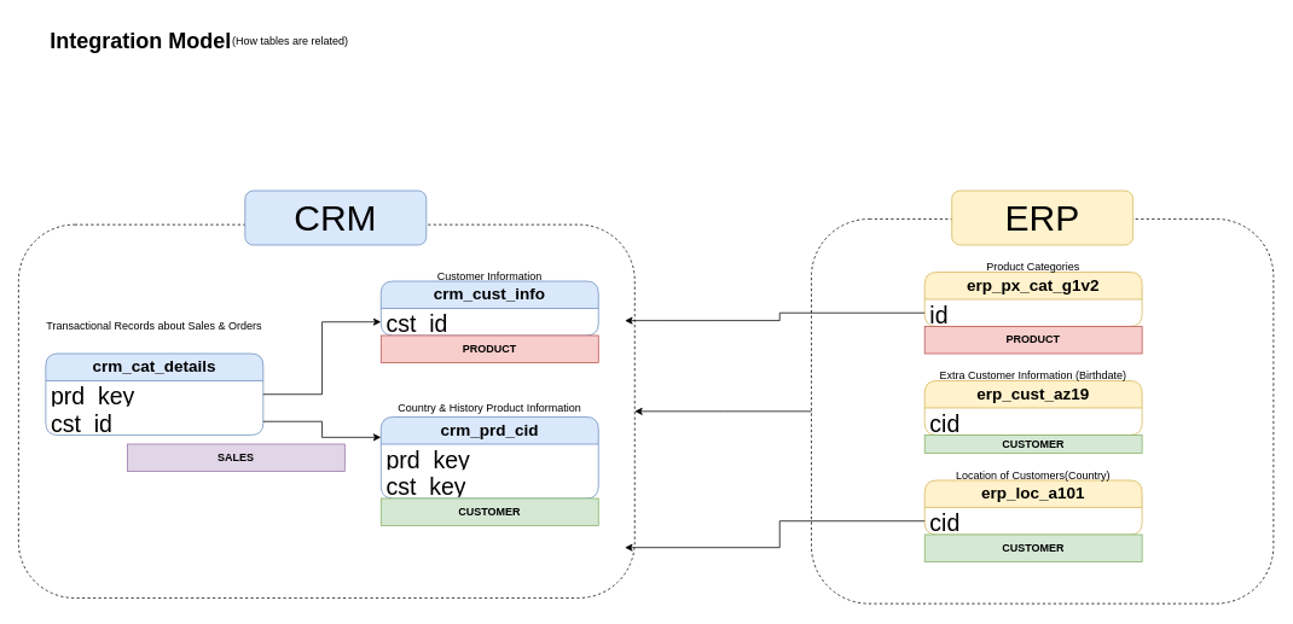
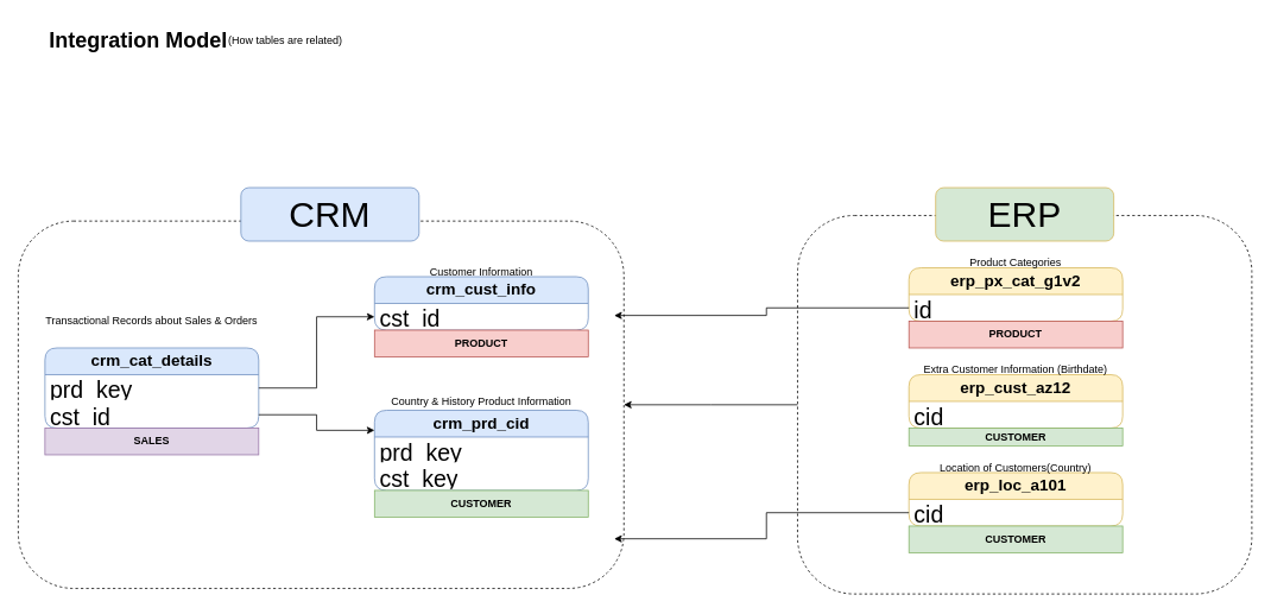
- <mxCell id="30" value="&lt;font style=&quot;font-size: 40px;&quot;&gt;ERP&lt;/font&gt;" style="rounded=1;whiteSpace=wrap;html=1;fillColor=#fff2cc;strokeColor=#d6b656;" parent="1" vertex="1"><mxGeometry x="1050" y="210" width="200" height="60" as="geometry" /></mxCell>
+ <mxCell id="30" value="&lt;font style=&quot;font-size: 40px;&quot;&gt;ERP&lt;/font&gt;" style="rounded=1;whiteSpace=wrap;html=1;fillColor=#d5e8d4;strokeColor=#d6b656;" parent="1" vertex="1"><mxGeometry x="1050" y="210" width="200" height="60" as="geometry" /></mxCell>
- <mxCell id="17" value="&lt;b&gt;&lt;font style=&quot;font-size: 18px;&quot;&gt;erp_cust_az19&lt;/font&gt;&lt;/b&gt;" style="swimlane;fontStyle=0;childLayout=stackLayout;horizontal=1;startSize=30;horizontalStack=0;resizeParent=1;resizeParentMax=0;resizeLast=0;collapsible=1;marginBottom=0;whiteSpace=wrap;html=1;fillColor=#fff2cc;strokeColor=#d6b656;rounded=1;" parent="1" vertex="1"><mxGeometry x="1020" y="420" width="240" height="60" as="geometry" /></mxCell>
+ <mxCell id="17" value="&lt;b&gt;&lt;font style=&quot;font-size: 18px;&quot;&gt;erp_cust_az12&lt;/font&gt;&lt;/b&gt;" style="swimlane;fontStyle=0;childLayout=stackLayout;horizontal=1;startSize=30;horizontalStack=0;resizeParent=1;resizeParentMax=0;resizeLast=0;collapsible=1;marginBottom=0;whiteSpace=wrap;html=1;fillColor=#fff2cc;strokeColor=#d6b656;rounded=1;" parent="1" vertex="1"><mxGeometry x="1020" y="420" width="240" height="60" as="geometry" /></mxCell>
- <mxCell id="38" value="SALES" style="text;html=1;strokeColor=#9673a6;fillColor=#e1d5e7;align=center;verticalAlign=middle;whiteSpace=wrap;overflow=hidden;fontStyle=1" vertex="1" parent="1"><mxGeometry x="140" y="490" width="240" height="30" as="geometry" /></mxCell>
+ <mxCell id="38" value="SALES" style="text;html=1;strokeColor=#9673a6;fillColor=#e1d5e7;align=center;verticalAlign=middle;whiteSpace=wrap;overflow=hidden;fontStyle=1" vertex="1" parent="1"><mxGeometry x="50" y="480" width="240" height="30" as="geometry" /></mxCell>
